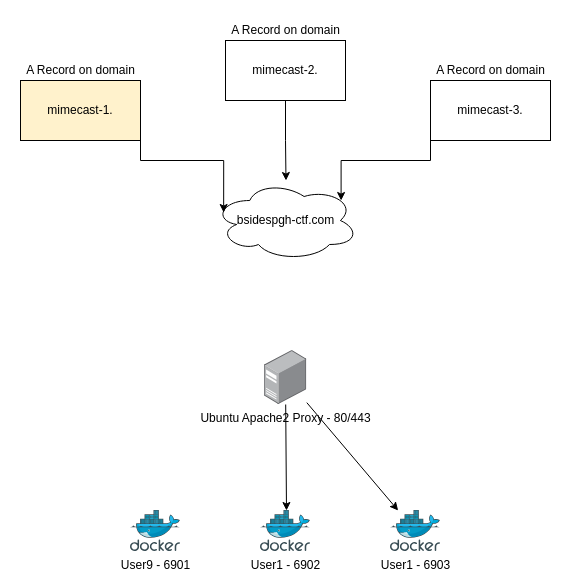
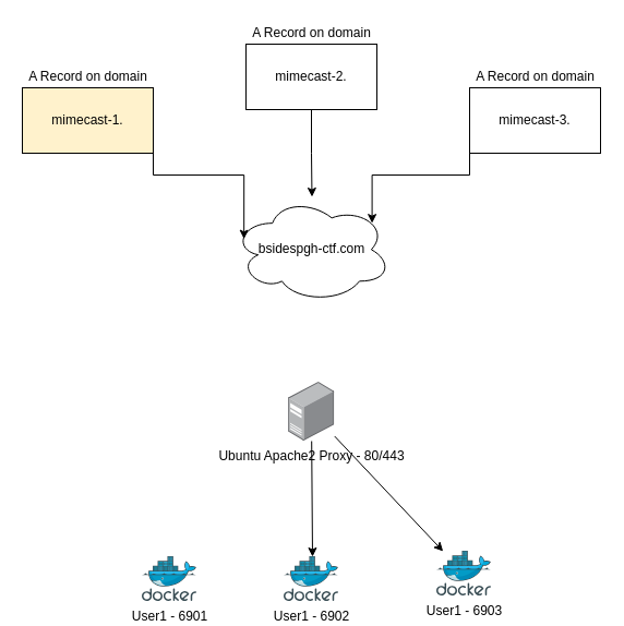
- <mxCell id="6" value="bsidespgh-ctf.com" style="ellipse;shape=cloud;whiteSpace=wrap;html=1;" vertex="1" parent="1"><mxGeometry x="213" y="180" width="145" height="80" as="geometry" /></mxCell>
+ <mxCell id="6" value="bsidespgh-ctf.com" style="ellipse;shape=cloud;whiteSpace=wrap;html=1;" vertex="1" parent="1"><mxGeometry x="213" y="180" width="145" height="96.67" as="geometry" /></mxCell>
- <mxCell id="5" value="User1 - 6903&lt;br&gt;" style="sketch=0;aspect=fixed;html=1;points=[];align=center;image;fontSize=12;image=img/lib/mscae/Docker.svg;" vertex="1" parent="1"><mxGeometry x="390" y="510" width="50" height="41" as="geometry" /></mxCell>
+ <mxCell id="5" value="User1 - 6903&lt;br&gt;" style="sketch=0;aspect=fixed;html=1;points=[];align=center;image;fontSize=12;image=img/lib/mscae/Docker.svg;" vertex="1" parent="1"><mxGeometry x="400" y="505" width="50" height="41" as="geometry" /></mxCell>
- <mxCell id="3" value="User9 - 6901" style="sketch=0;aspect=fixed;html=1;points=[];align=center;image;fontSize=12;image=img/lib/mscae/Docker.svg;" vertex="1" parent="1"><mxGeometry x="130" y="510" width="50" height="41" as="geometry" /></mxCell>
+ <mxCell id="3" value="User1 - 6901" style="sketch=0;aspect=fixed;html=1;points=[];align=center;image;fontSize=12;image=img/lib/mscae/Docker.svg;" vertex="1" parent="1"><mxGeometry x="130" y="510" width="50" height="41" as="geometry" /></mxCell>
